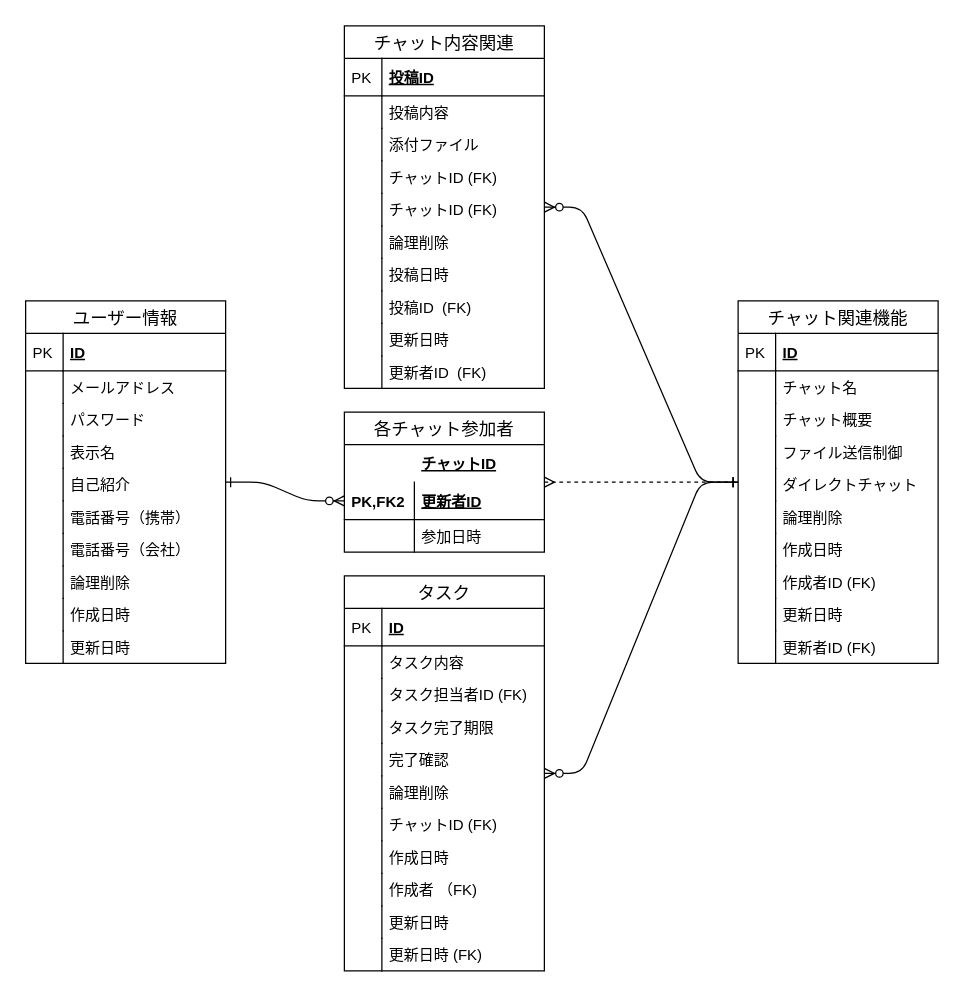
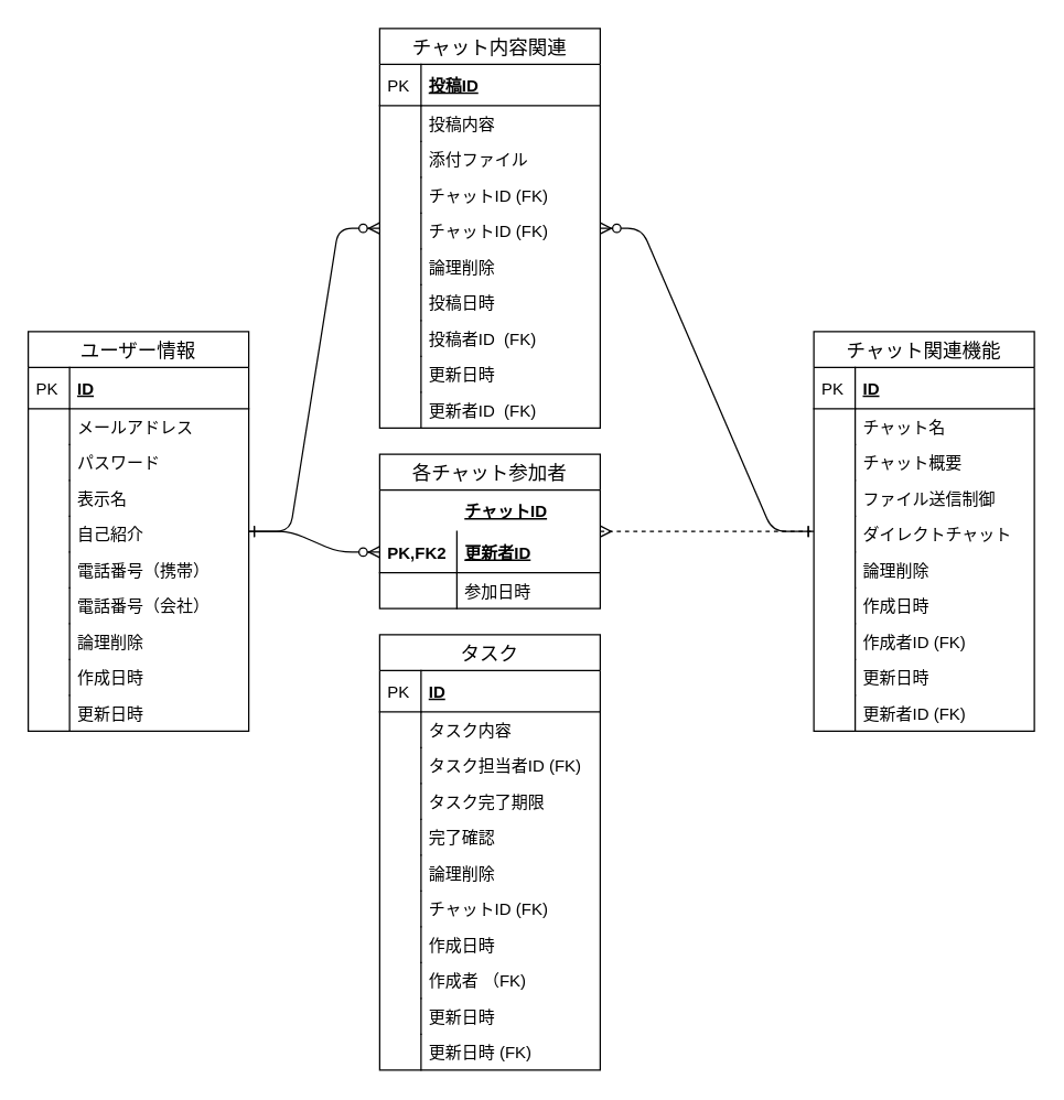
- <mxCell id="70" value="投稿ID  (FK)" style="shape=partialRectangle;top=0;left=0;right=0;bottom=0;align=left;verticalAlign=top;fillColor=none;spacingLeft=34;spacingRight=4;overflow=hidden;rotatable=0;points=[[0,0.5],[1,0.5]];portConstraint=eastwest;dropTarget=0;fontSize=12;" vertex="1" parent="55"><mxGeometry y="212" width="160" height="26" as="geometry" /></mxCell>
+ <mxCell id="70" value="投稿者ID  (FK)" style="shape=partialRectangle;top=0;left=0;right=0;bottom=0;align=left;verticalAlign=top;fillColor=none;spacingLeft=34;spacingRight=4;overflow=hidden;rotatable=0;points=[[0,0.5],[1,0.5]];portConstraint=eastwest;dropTarget=0;fontSize=12;" vertex="1" parent="55"><mxGeometry y="212" width="160" height="26" as="geometry" /></mxCell>
+ <mxCell id="4" value="" style="edgeStyle=entityRelationEdgeStyle;fontSize=12;html=1;endArrow=ERzeroToMany;startArrow=ERone;startFill=0;" parent="1" source="7" target="55" edge="1"><mxGeometry width="100" height="100" relative="1" as="geometry"><mxPoint x="180" y="370" as="sourcePoint" /><mxPoint x="280" y="147" as="targetPoint" /></mxGeometry></mxCell>
- <mxCell id="3" value="" style="edgeStyle=entityRelationEdgeStyle;fontSize=12;html=1;endArrow=ERone;startArrow=ERzeroToMany;endFill=0;startFill=1;" parent="1" source="76" target="28" edge="1"><mxGeometry width="100" height="100" relative="1" as="geometry"><mxPoint x="434" y="583" as="sourcePoint" /><mxPoint x="590" y="370" as="targetPoint" /></mxGeometry></mxCell>
